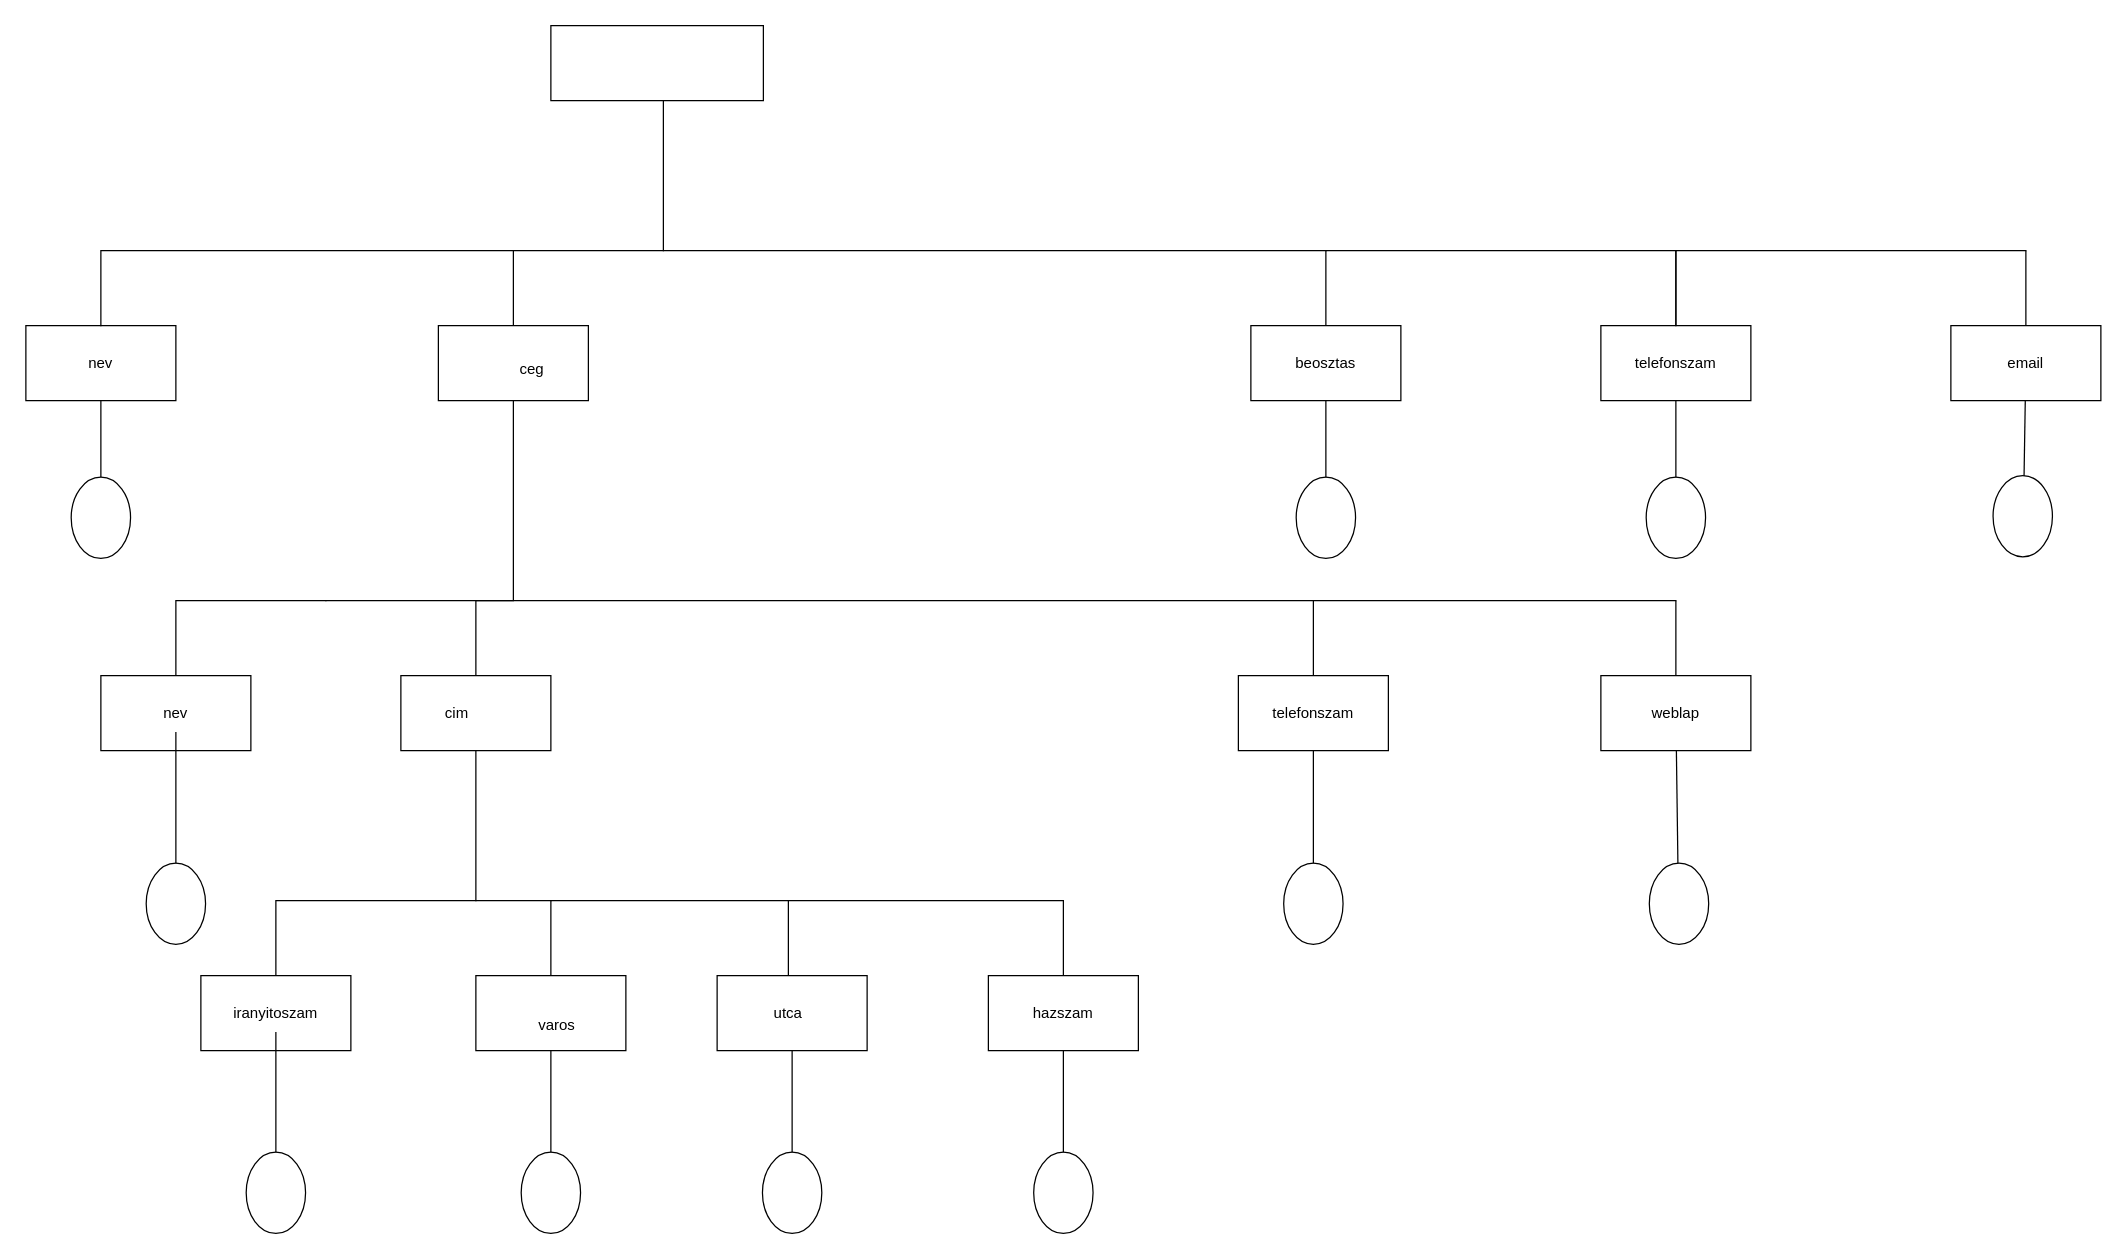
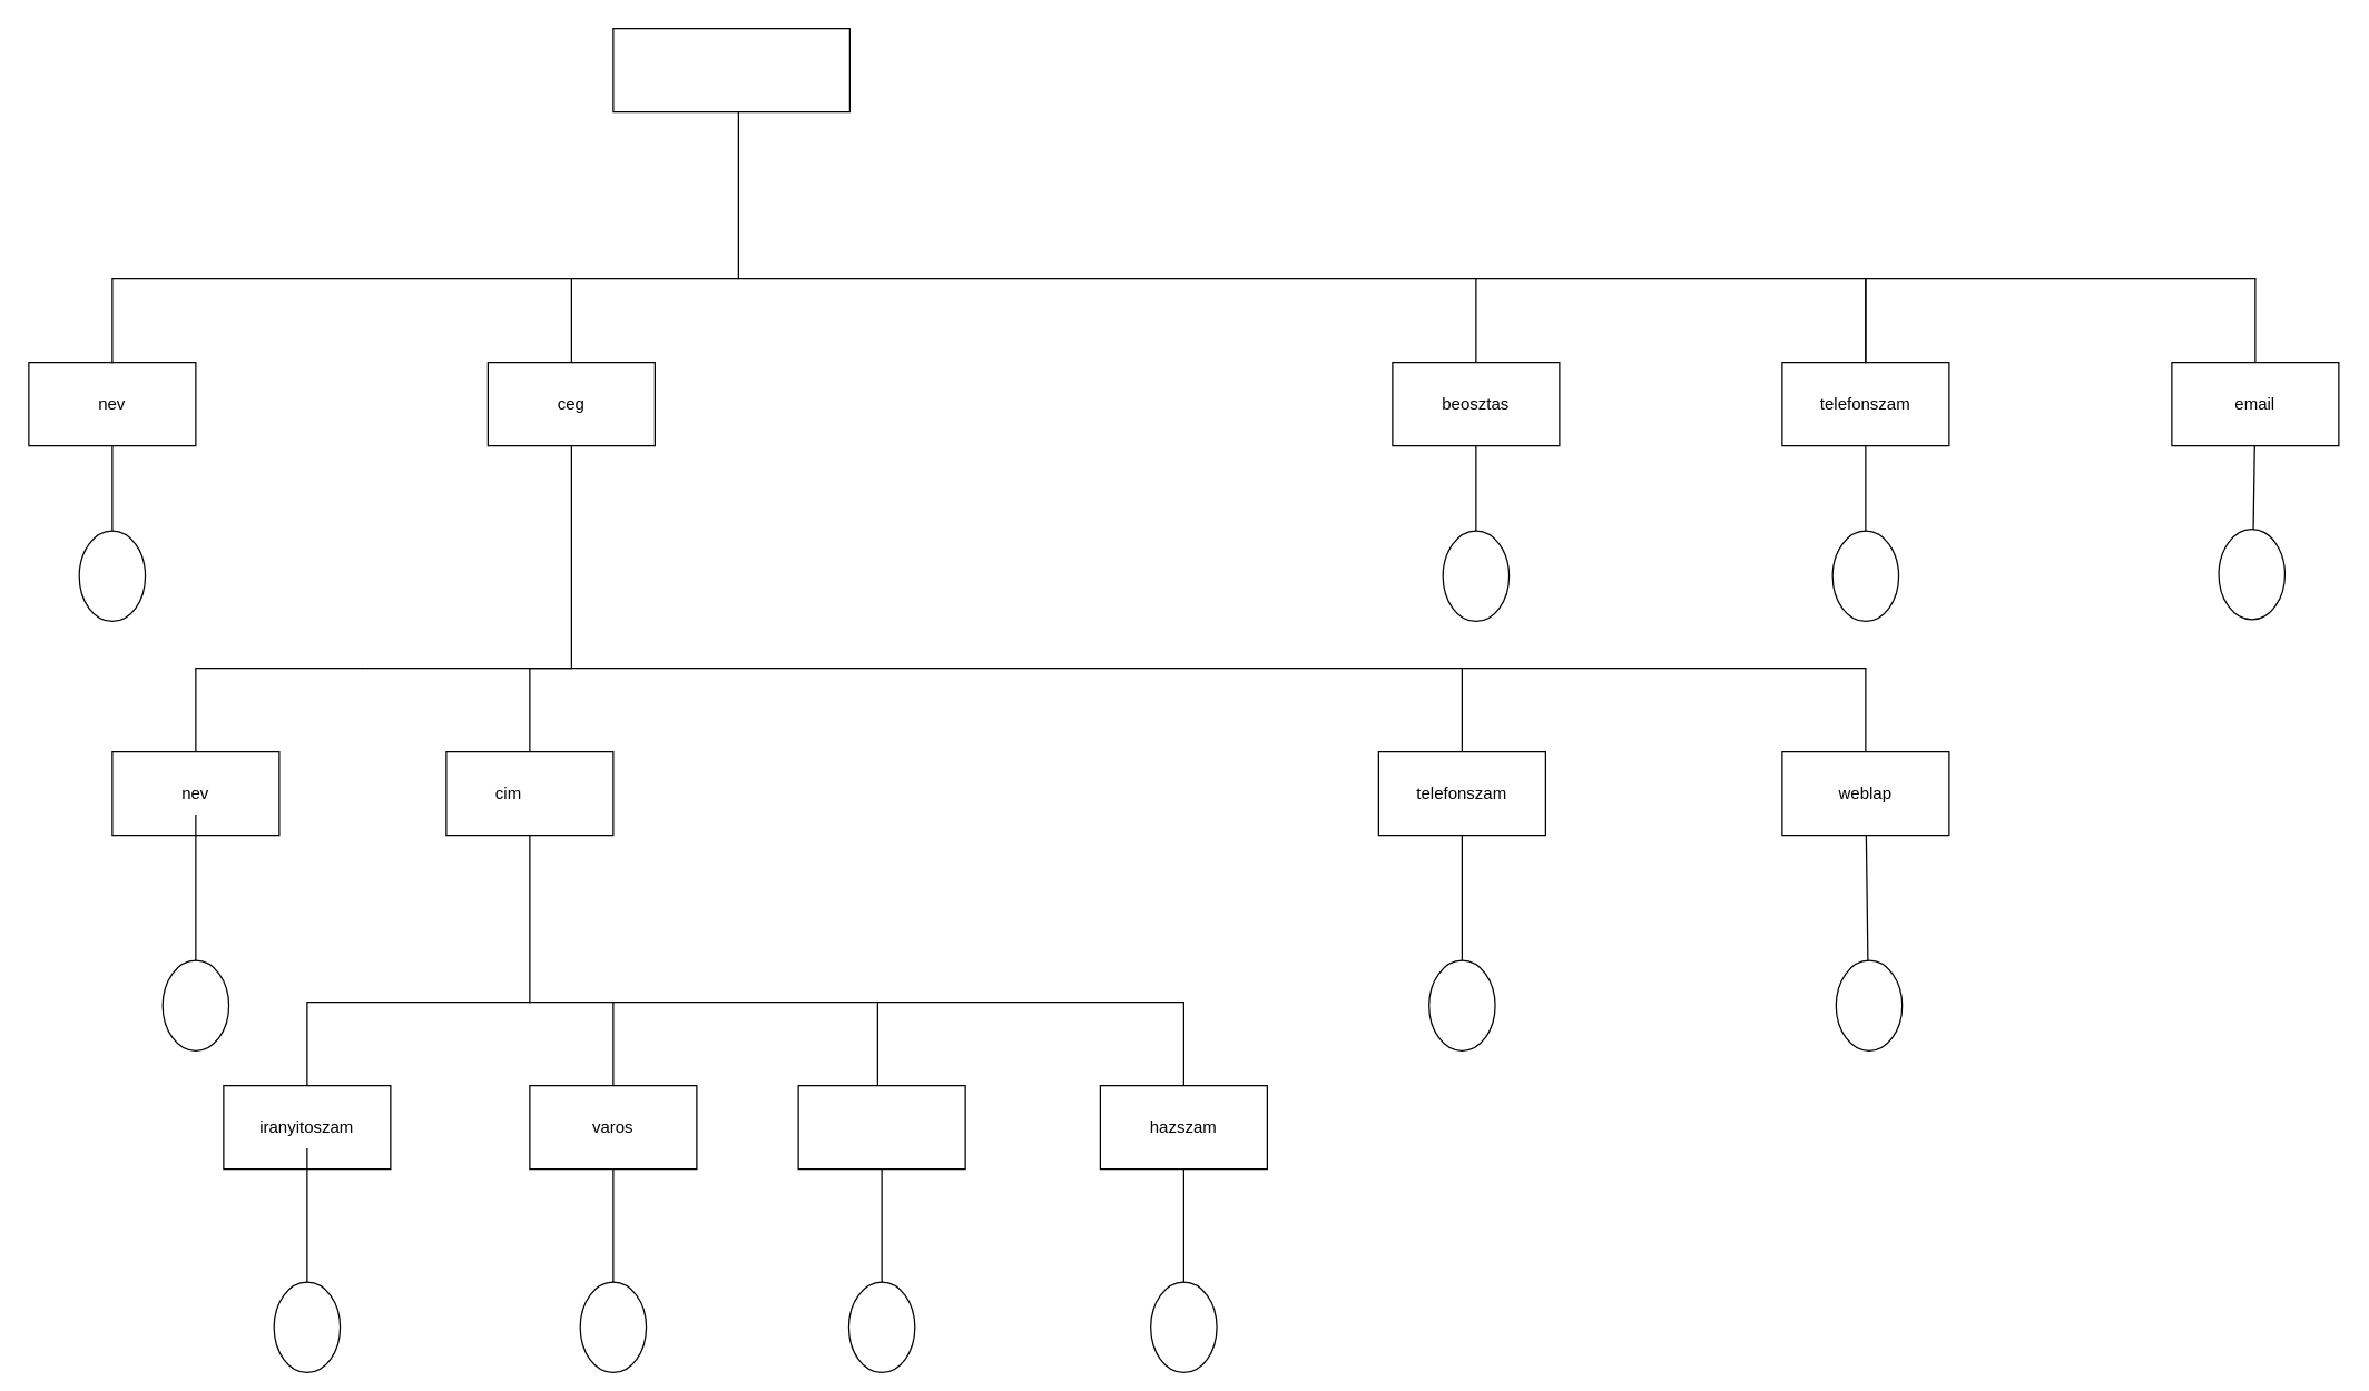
- <mxCell id="12" value="ceg" style="text;html=1;strokeColor=none;fillColor=none;align=center;verticalAlign=middle;whiteSpace=wrap;rounded=0;" vertex="1" parent="1"><mxGeometry x="395" y="280" width="60" height="30" as="geometry" /></mxCell>
+ <mxCell id="12" value="ceg" style="text;html=1;strokeColor=none;fillColor=none;align=center;verticalAlign=middle;whiteSpace=wrap;rounded=0;" vertex="1" parent="1"><mxGeometry x="380" y="275" width="60" height="30" as="geometry" /></mxCell>
- <mxCell id="53" value="utca" style="text;html=1;strokeColor=none;fillColor=none;align=center;verticalAlign=middle;whiteSpace=wrap;rounded=0;" vertex="1" parent="1"><mxGeometry x="600" y="795" width="60" height="30" as="geometry" /></mxCell>
- <mxCell id="48" value="varos" style="text;html=1;strokeColor=none;fillColor=none;align=center;verticalAlign=middle;whiteSpace=wrap;rounded=0;" vertex="1" parent="1"><mxGeometry x="415" y="805" width="60" height="30" as="geometry" /></mxCell>
+ <mxCell id="48" value="varos" style="text;html=1;strokeColor=none;fillColor=none;align=center;verticalAlign=middle;whiteSpace=wrap;rounded=0;" vertex="1" parent="1"><mxGeometry x="410" y="795" width="60" height="30" as="geometry" /></mxCell>
